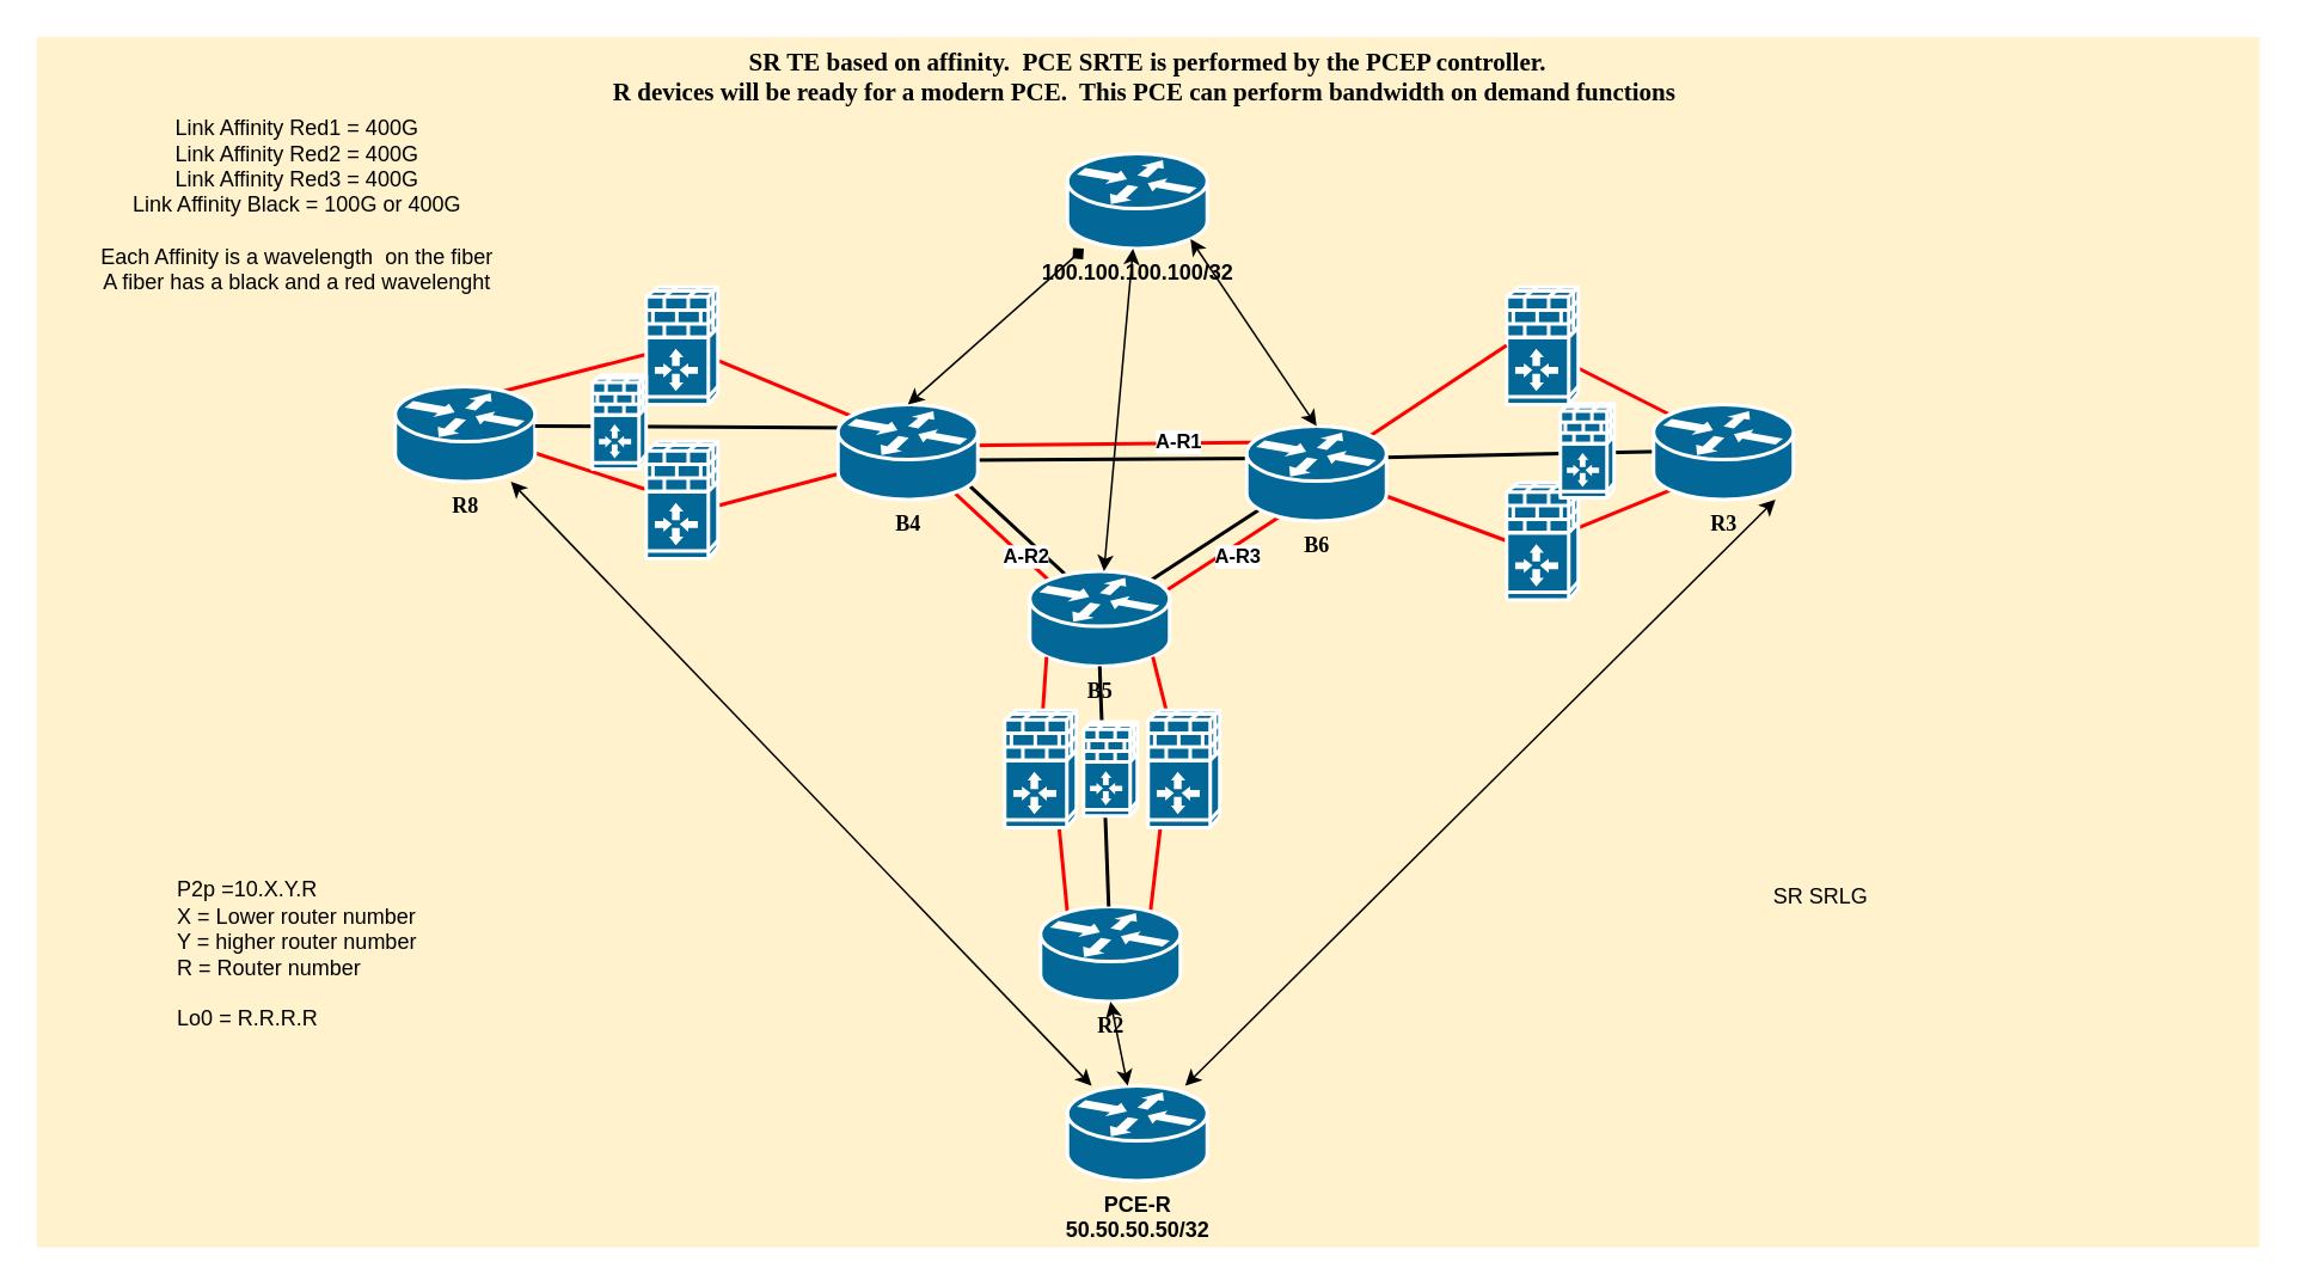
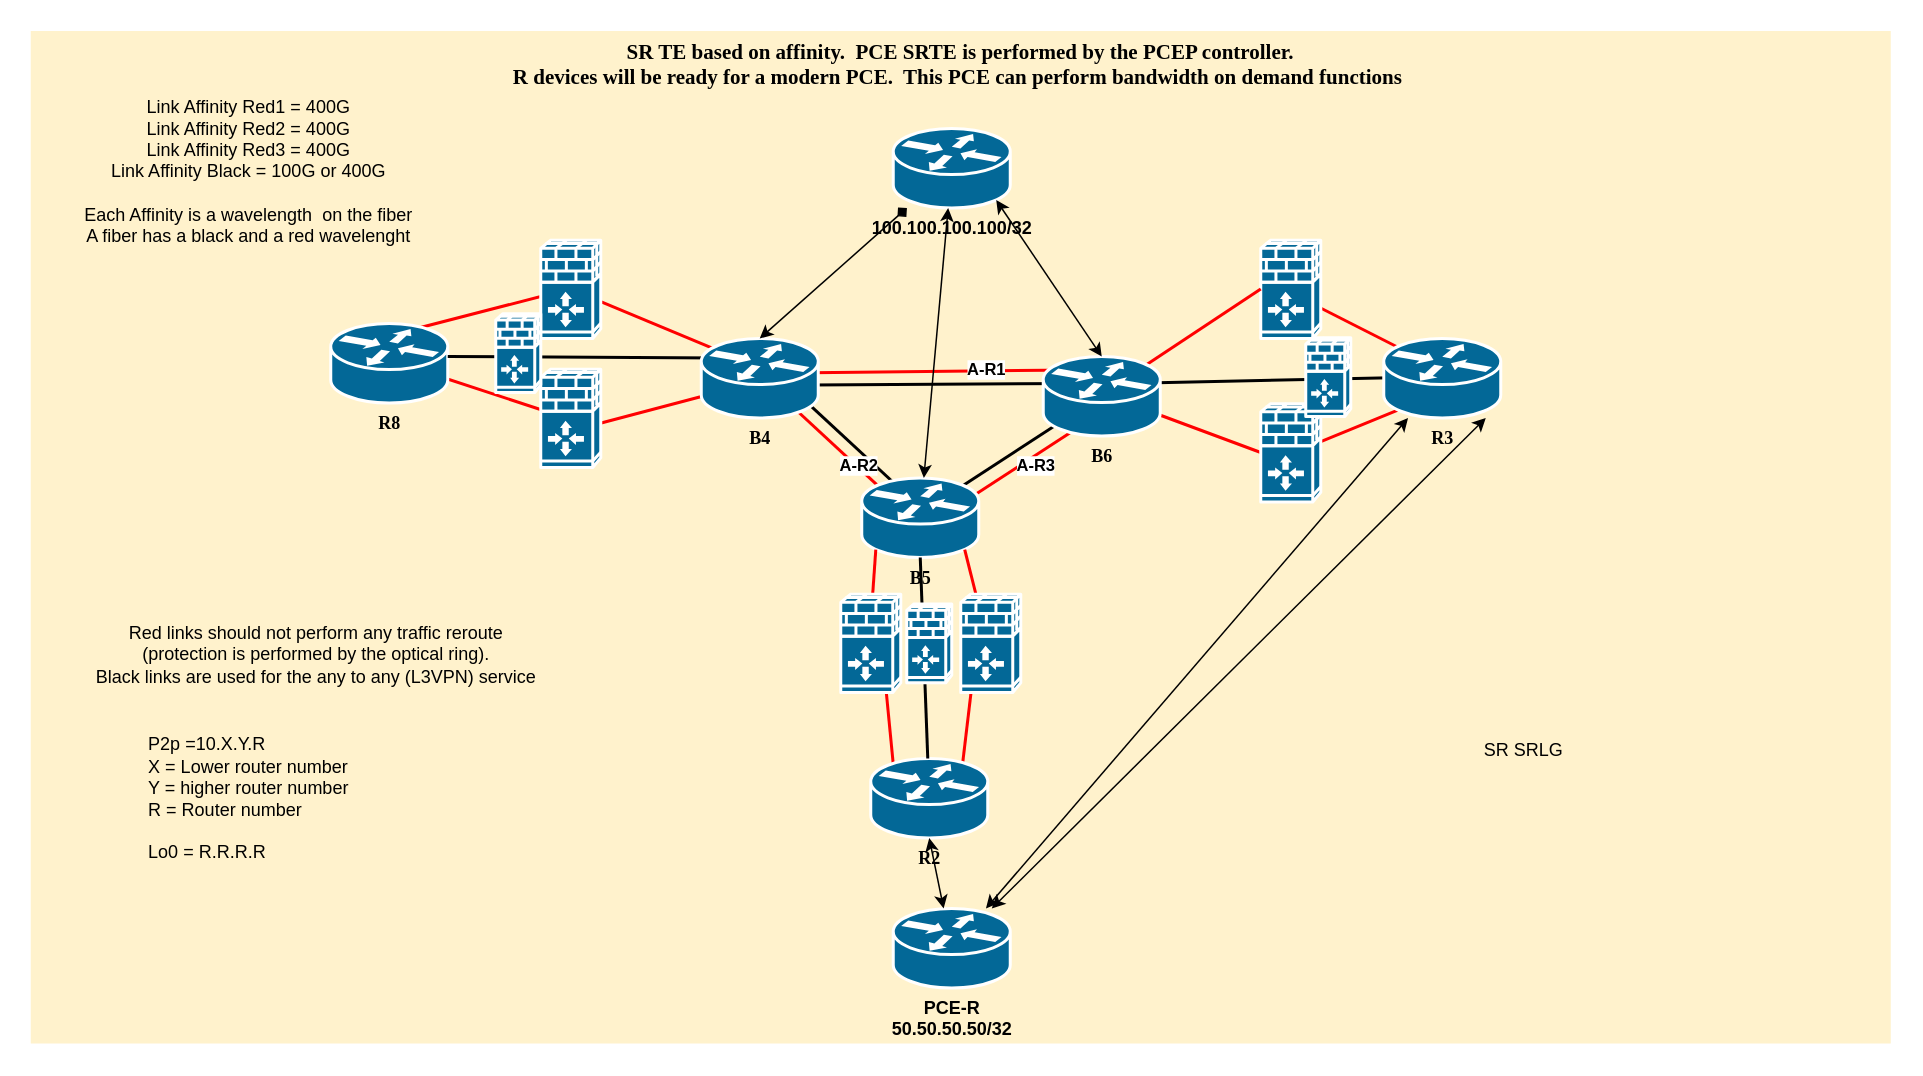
+ <mxCell id="44" value="Red links should not perform any traffic reroute &lt;br&gt;(protection is performed by the optical ring).&lt;br&gt;Black links are used for the any to any (L3VPN) service" style="text;html=1;resizable=0;autosize=1;align=center;verticalAlign=middle;points=[];fillColor=none;strokeColor=none;rounded=0;" parent="1" vertex="1"><mxGeometry x="55" y="411" width="310" height="50" as="geometry" /></mxCell>
- <mxCell id="48" value="" style="endArrow=classic;startArrow=classic;html=1;rounded=0;strokeColor=#000000;" parent="1" source="46" target="18" edge="1"><mxGeometry width="50" height="50" relative="1" as="geometry"><mxPoint x="600" y="375" as="sourcePoint" /><mxPoint x="650" y="325" as="targetPoint" /></mxGeometry></mxCell>
+ <mxCell id="48" value="" style="endArrow=classic;startArrow=classic;html=1;rounded=0;strokeColor=#000000;" parent="1" source="46" target="41" edge="1"><mxGeometry width="50" height="50" relative="1" as="geometry"><mxPoint x="600" y="375" as="sourcePoint" /><mxPoint x="650" y="325" as="targetPoint" /></mxGeometry></mxCell>
